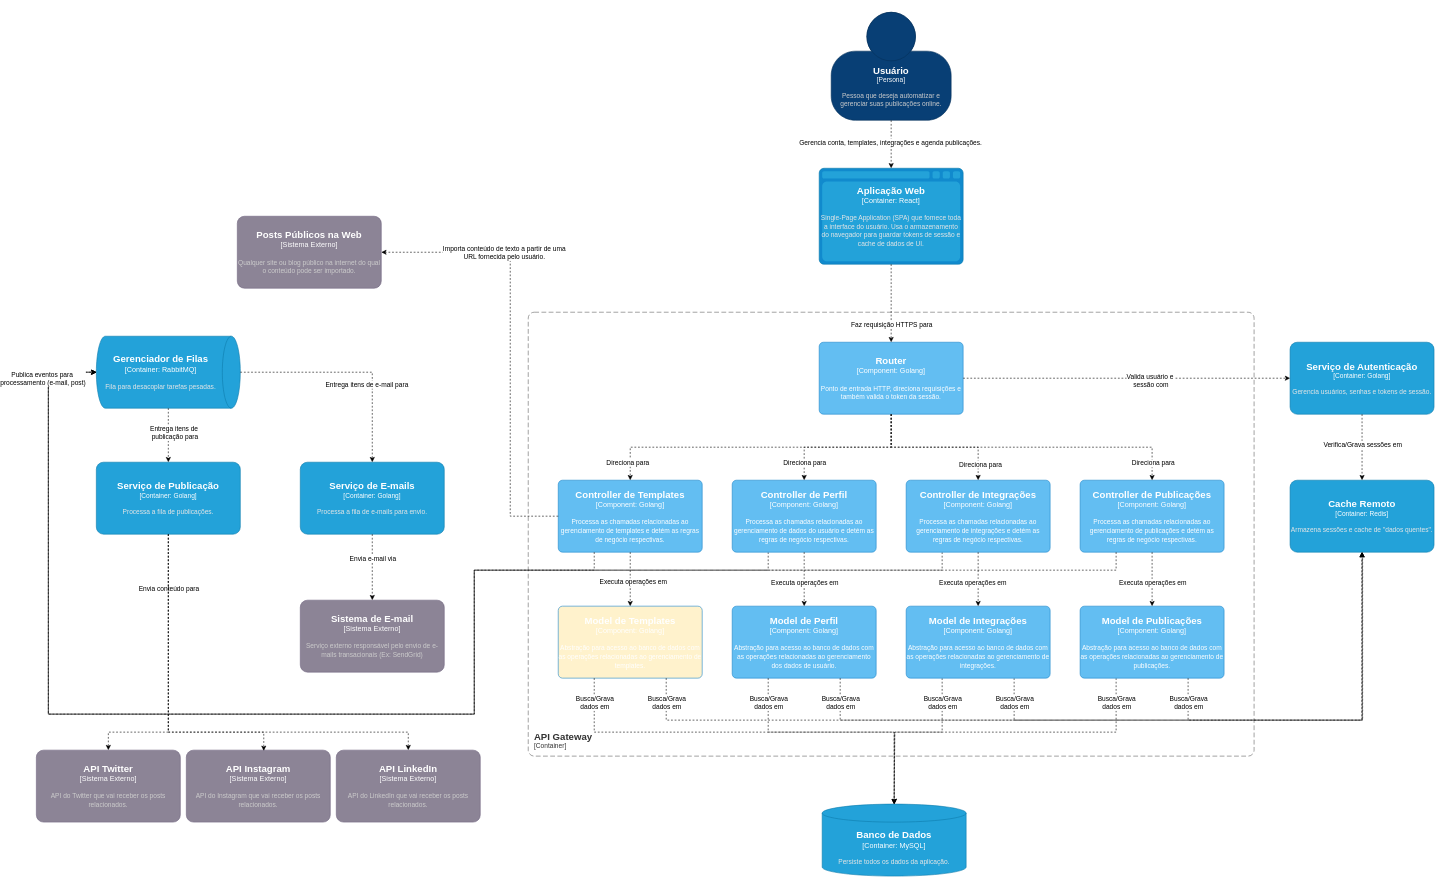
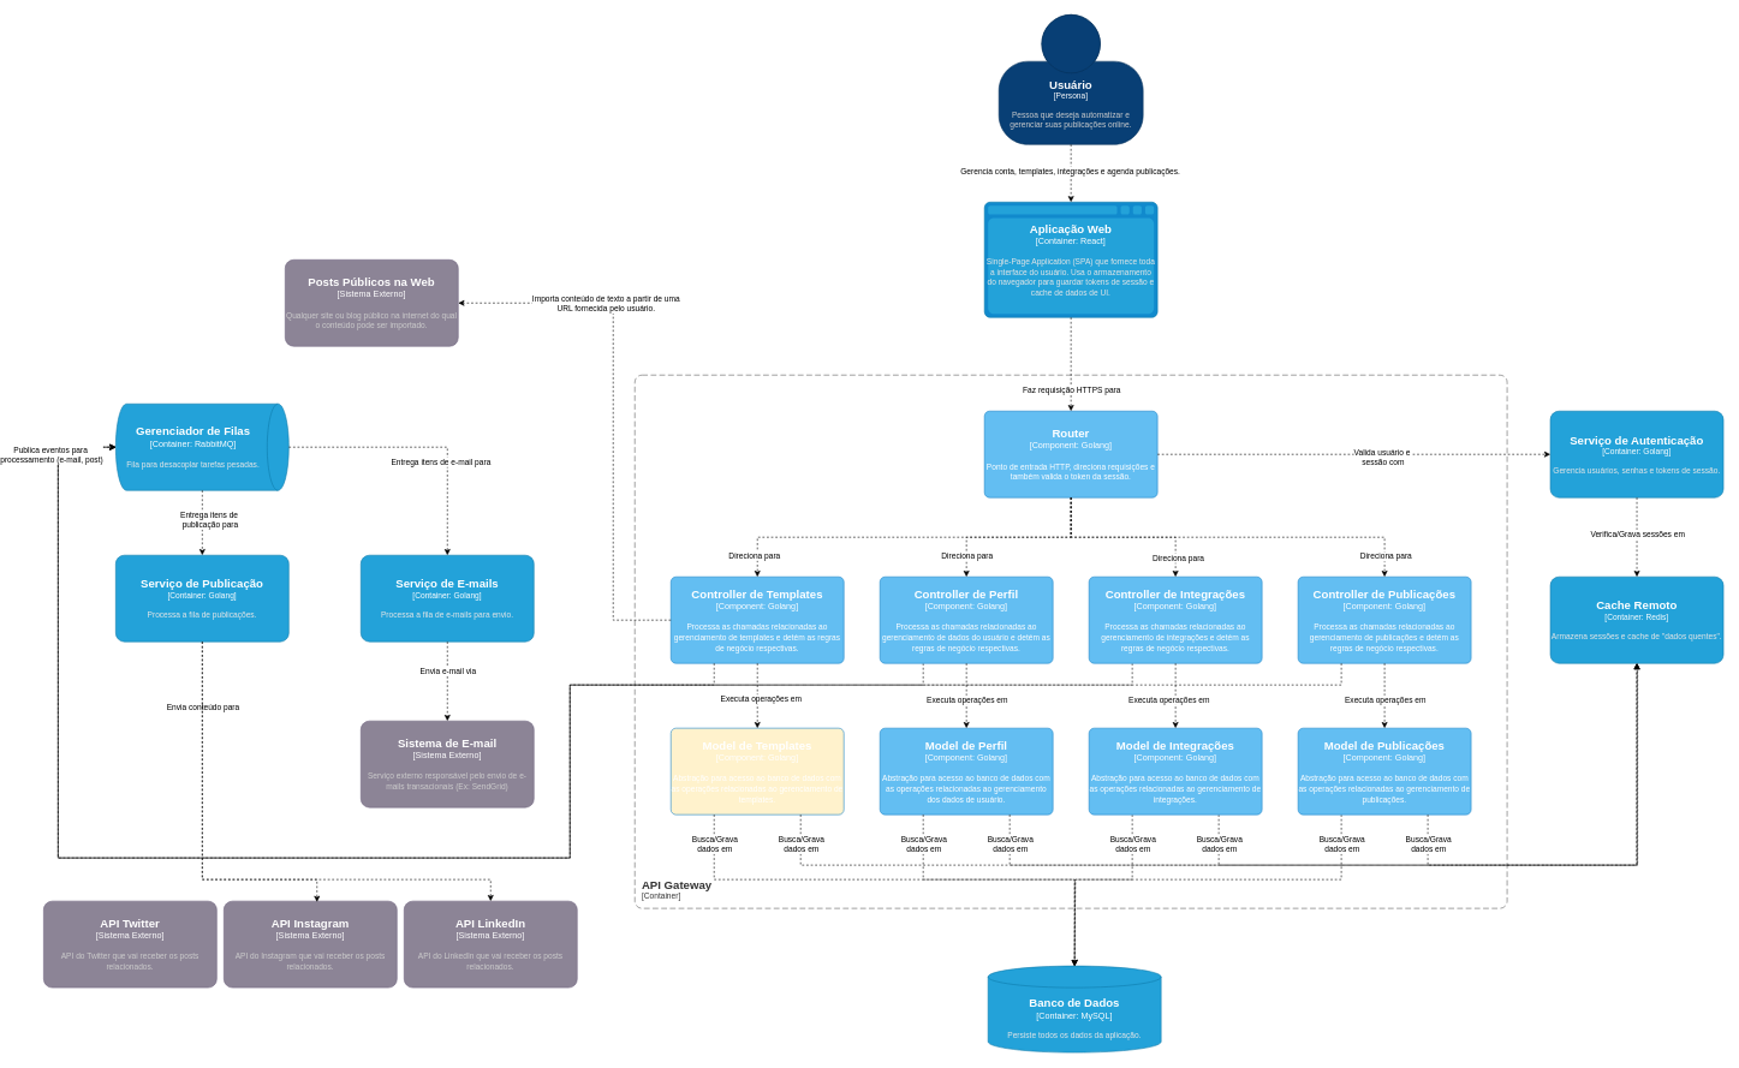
- <mxCell id="79" style="edgeStyle=orthogonalEdgeStyle;rounded=0;orthogonalLoop=1;jettySize=auto;html=1;entryX=0.5;entryY=0;entryDx=0;entryDy=0;entryPerimeter=0;dashed=1;exitX=0.5;exitY=1;exitDx=0;exitDy=0;exitPerimeter=0;" edge="1" parent="1" source="64" target="76"><mxGeometry relative="1" as="geometry"><mxPoint x="235" y="1120" as="sourcePoint" /><Array as="points"><mxPoint x="240" y="1220" /><mxPoint x="140" y="1220" /></Array></mxGeometry></mxCell>
